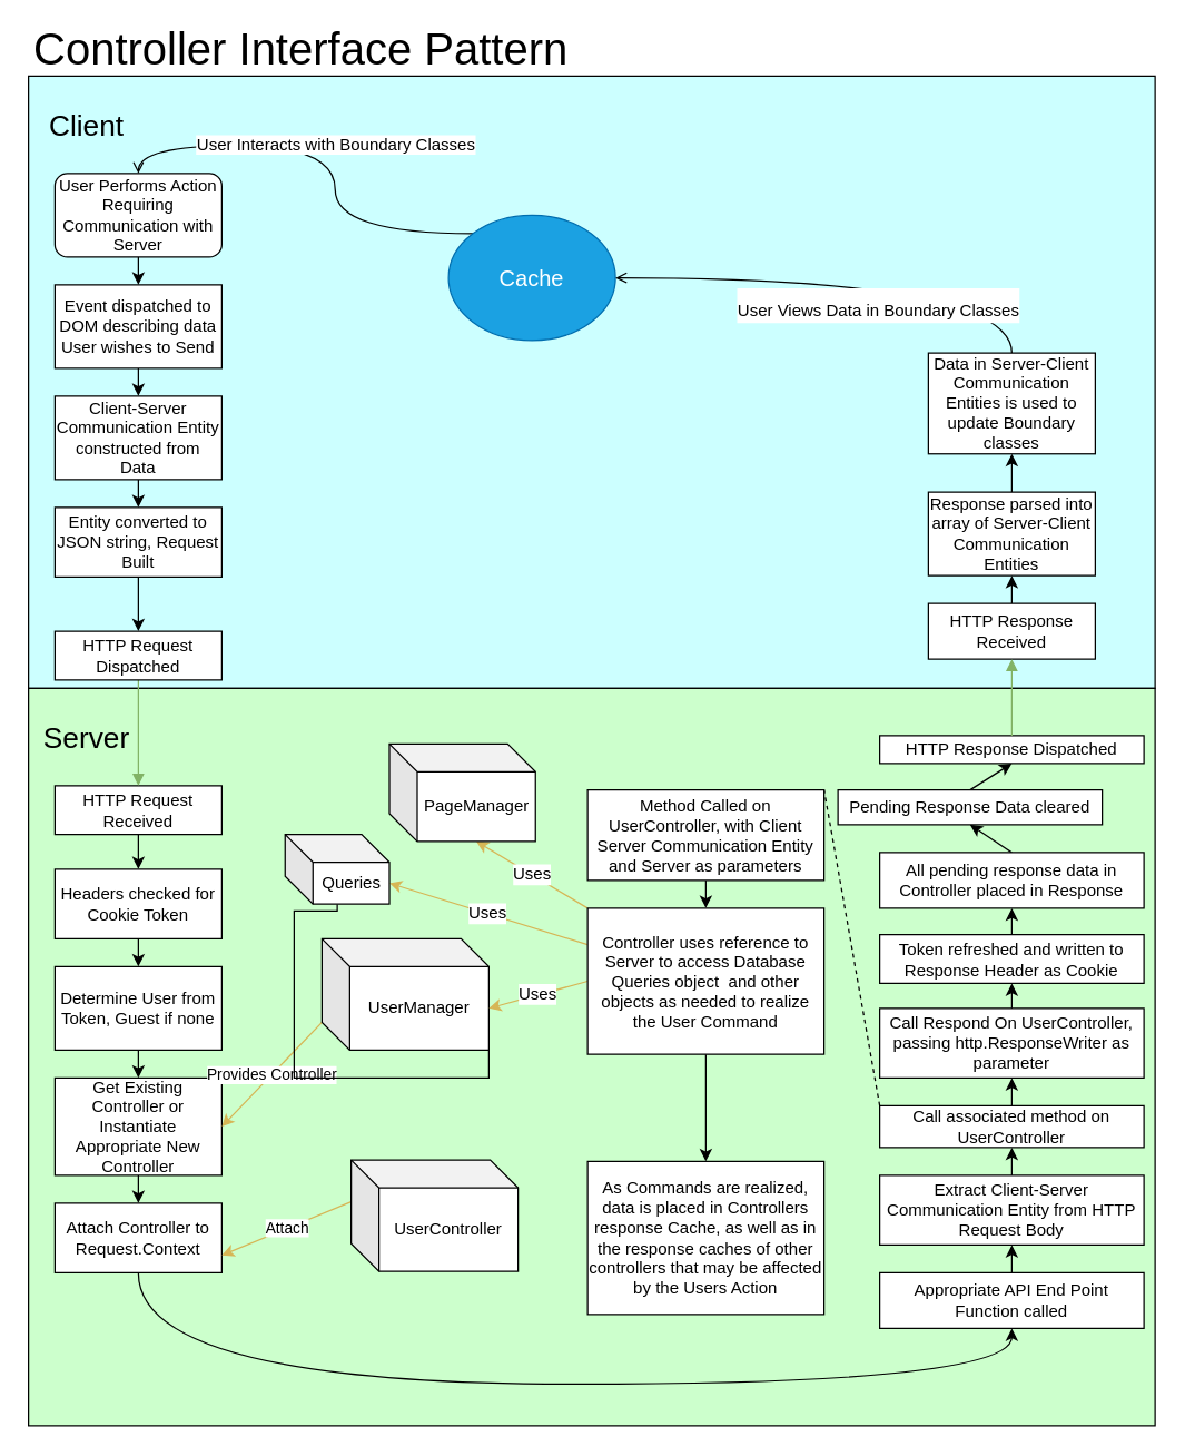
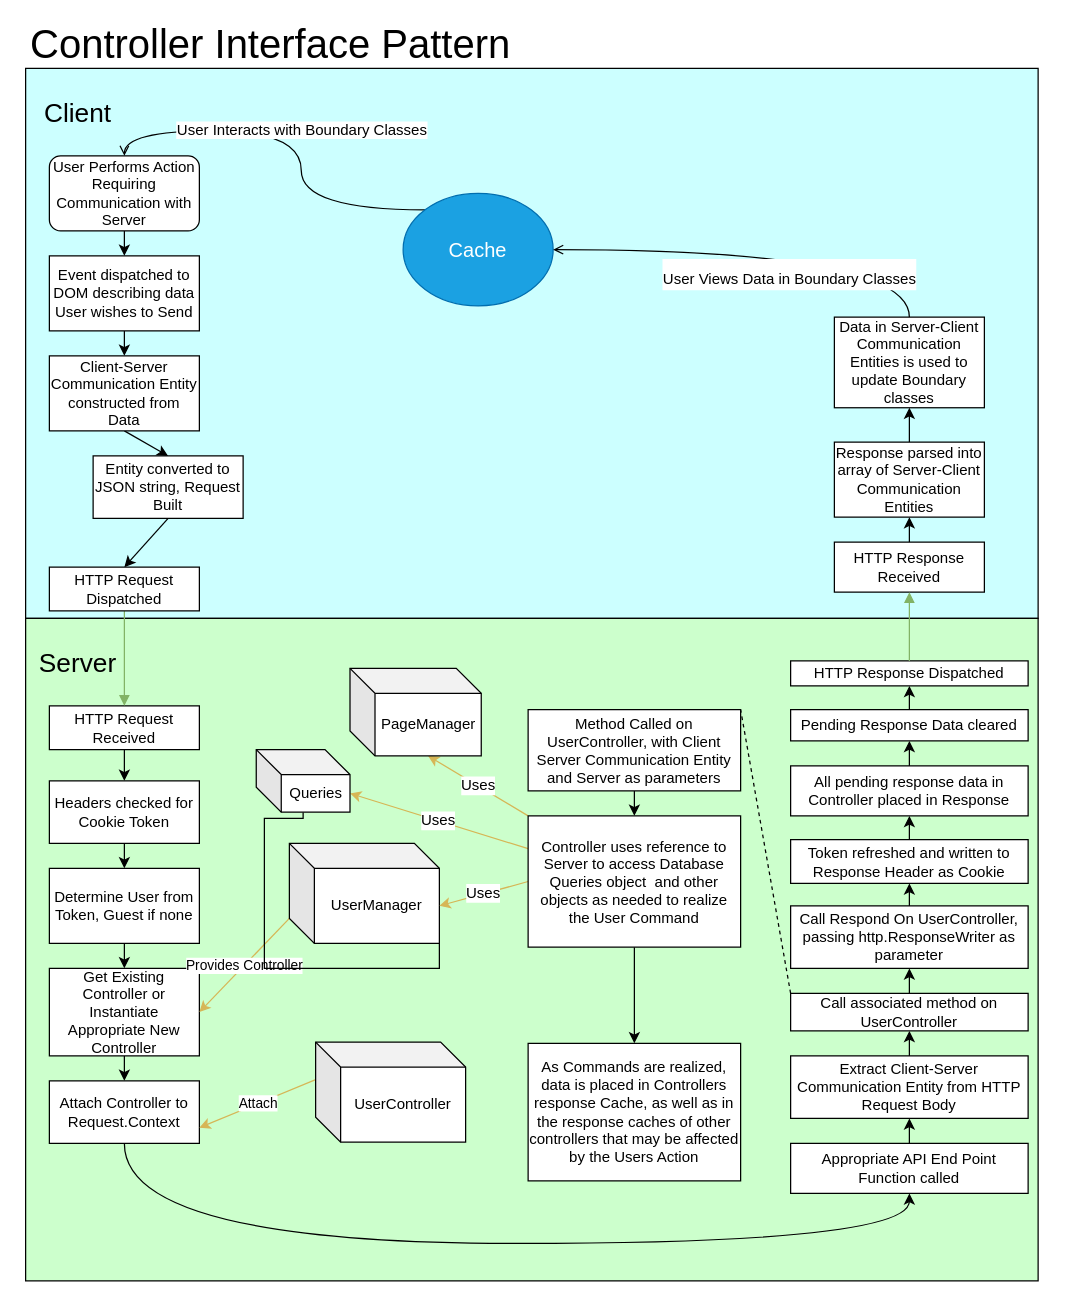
- <mxCell id="11" value="Entity converted to JSON string, Request Built" style="rounded=0;whiteSpace=wrap;html=1;" vertex="1" parent="1"><mxGeometry x="39" y="364" width="120" height="50" as="geometry" /></mxCell>
+ <mxCell id="11" value="Entity converted to JSON string, Request Built" style="rounded=0;whiteSpace=wrap;html=1;" vertex="1" parent="1"><mxGeometry x="74" y="364" width="120" height="50" as="geometry" /></mxCell>
- <mxCell id="55" value="Pending Response Data cleared" style="rounded=0;whiteSpace=wrap;html=1;" vertex="1" parent="1"><mxGeometry x="602" y="567" width="190" height="25" as="geometry" /></mxCell>
+ <mxCell id="55" value="Pending Response Data cleared" style="rounded=0;whiteSpace=wrap;html=1;" vertex="1" parent="1"><mxGeometry x="632" y="567" width="190" height="25" as="geometry" /></mxCell>
